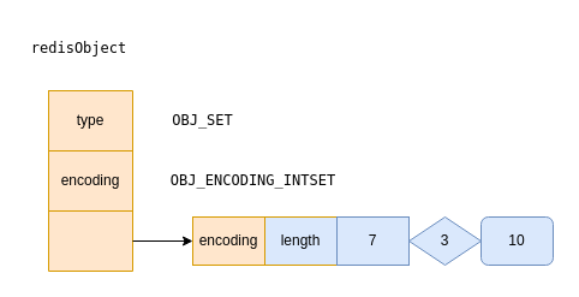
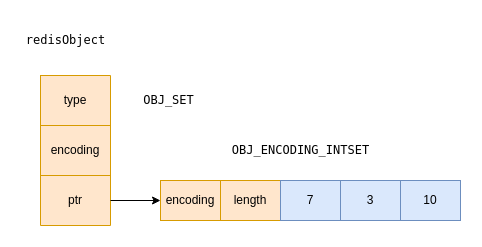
- <mxCell id="17" value="&lt;pre&gt;&lt;pre&gt;OBJ_ENCODING_INTSET&lt;/pre&gt;&lt;/pre&gt;" style="text;html=1;align=center;verticalAlign=middle;resizable=0;points=[];autosize=1;strokeColor=none;fillColor=none;" parent="1" vertex="1"><mxGeometry x="135" y="130" width="150" height="40" as="geometry" /></mxCell>
+ <mxCell id="17" value="&lt;pre&gt;&lt;pre&gt;OBJ_ENCODING_INTSET&lt;/pre&gt;&lt;/pre&gt;" style="text;html=1;align=center;verticalAlign=middle;resizable=0;points=[];autosize=1;strokeColor=none;fillColor=none;" parent="1" vertex="1"><mxGeometry x="225" y="130" width="150" height="40" as="geometry" /></mxCell>
+ <mxCell id="8" value="ptr" style="shape=partialRectangle;html=1;whiteSpace=wrap;connectable=0;fillColor=none;top=0;left=0;bottom=0;right=0;overflow=hidden;pointerEvents=1;" parent="7" vertex="1"><mxGeometry width="70" height="50" as="geometry"><mxRectangle width="70" height="50" as="alternateBounds" /></mxGeometry></mxCell>
- <mxCell id="11" value="length" style="rounded=0;whiteSpace=wrap;html=1;fillColor=#dae8fc;strokeColor=#d79b00;" parent="1" vertex="1"><mxGeometry x="220" y="180" width="60" height="40" as="geometry" /></mxCell>
+ <mxCell id="11" value="length" style="rounded=0;whiteSpace=wrap;html=1;fillColor=#ffe6cc;strokeColor=#d79b00;" parent="1" vertex="1"><mxGeometry x="220" y="180" width="60" height="40" as="geometry" /></mxCell>
- <mxCell id="13" value="3" style="rhombus;whiteSpace=wrap;html=1;fillColor=#dae8fc;strokeColor=#6c8ebf;" parent="1" vertex="1"><mxGeometry x="340" y="180" width="60" height="40" as="geometry" /></mxCell>
+ <mxCell id="13" value="3" style="rounded=0;whiteSpace=wrap;html=1;fillColor=#dae8fc;strokeColor=#6c8ebf;" parent="1" vertex="1"><mxGeometry x="340" y="180" width="60" height="40" as="geometry" /></mxCell>
- <mxCell id="14" value="&lt;pre&gt;&lt;font face=&quot;Helvetica&quot;&gt;10&lt;/font&gt;&lt;/pre&gt;" style="whiteSpace=wrap;html=1;fillColor=#dae8fc;strokeColor=#6c8ebf;rounded=1;" parent="1" vertex="1"><mxGeometry x="400" y="180" width="60" height="40" as="geometry" /></mxCell>
+ <mxCell id="14" value="&lt;pre&gt;&lt;font face=&quot;Helvetica&quot;&gt;10&lt;/font&gt;&lt;/pre&gt;" style="rounded=0;whiteSpace=wrap;html=1;fillColor=#dae8fc;strokeColor=#6c8ebf;" parent="1" vertex="1"><mxGeometry x="400" y="180" width="60" height="40" as="geometry" /></mxCell>
